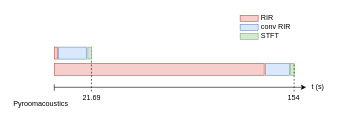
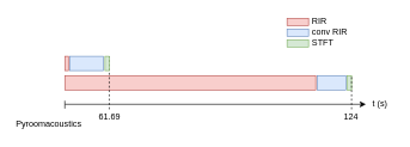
- <mxCell id="15" value="21.69" style="text;html=1;align=center;verticalAlign=middle;whiteSpace=wrap;rounded=0;" vertex="1" parent="1"><mxGeometry x="132" y="152" width="41" height="20" as="geometry" /></mxCell>
+ <mxCell id="15" value="61.69" style="text;html=1;align=center;verticalAlign=middle;whiteSpace=wrap;rounded=0;" vertex="1" parent="1"><mxGeometry x="132" y="152" width="41" height="20" as="geometry" /></mxCell>
- <mxCell id="16" value="154" style="text;html=1;align=center;verticalAlign=middle;whiteSpace=wrap;rounded=0;" vertex="1" parent="1"><mxGeometry x="469" y="152" width="41" height="20" as="geometry" /></mxCell>
+ <mxCell id="16" value="124" style="text;html=1;align=center;verticalAlign=middle;whiteSpace=wrap;rounded=0;" vertex="1" parent="1"><mxGeometry x="469" y="152" width="41" height="20" as="geometry" /></mxCell>
